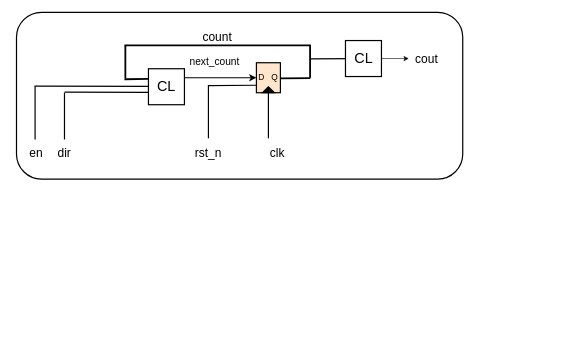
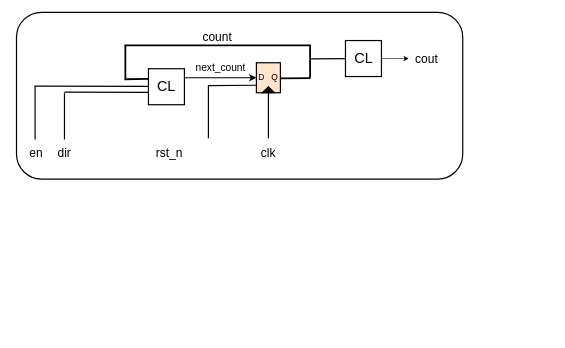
- <mxCell id="18" value="&lt;font style=&quot;font-size: 17px;&quot;&gt;next_count&lt;/font&gt;" style="text;html=1;strokeColor=none;fillColor=none;align=center;verticalAlign=middle;whiteSpace=wrap;rounded=0;shadow=0;strokeWidth=2;fontSize=17;" parent="1" vertex="1"><mxGeometry x="319.5" y="93.5" width="75" height="20" as="geometry" /></mxCell>
+ <mxCell id="18" value="&lt;font style=&quot;font-size: 17px;&quot;&gt;next_count&lt;/font&gt;" style="text;html=1;strokeColor=none;fillColor=none;align=center;verticalAlign=middle;whiteSpace=wrap;rounded=0;shadow=0;strokeWidth=2;fontSize=17;" parent="1" vertex="1"><mxGeometry x="329.5" y="103.5" width="75" height="20" as="geometry" /></mxCell>
- <mxCell id="19" value="&lt;font style=&quot;font-size: 20px;&quot;&gt;rst_n&lt;br style=&quot;font-size: 20px;&quot;&gt;&lt;/font&gt;" style="text;html=1;strokeColor=none;fillColor=none;align=center;verticalAlign=middle;whiteSpace=wrap;rounded=0;shadow=0;strokeWidth=2;fontSize=20;" parent="1" vertex="1"><mxGeometry x="332" y="244" width="30" height="20" as="geometry" /></mxCell>
+ <mxCell id="19" value="&lt;font style=&quot;font-size: 20px;&quot;&gt;rst_n&lt;br style=&quot;font-size: 20px;&quot;&gt;&lt;/font&gt;" style="text;html=1;strokeColor=none;fillColor=none;align=center;verticalAlign=middle;whiteSpace=wrap;rounded=0;shadow=0;strokeWidth=2;fontSize=20;" parent="1" vertex="1"><mxGeometry x="267" y="244" width="30" height="20" as="geometry" /></mxCell>
- <mxCell id="8" value="&lt;font style=&quot;font-size: 20px;&quot;&gt;clk&lt;/font&gt;" style="text;html=1;strokeColor=none;fillColor=none;align=center;verticalAlign=middle;whiteSpace=wrap;rounded=0;shadow=0;strokeWidth=2;fontSize=20;" parent="1" vertex="1"><mxGeometry x="447" y="244" width="30" height="20" as="geometry" /></mxCell>
+ <mxCell id="8" value="&lt;font style=&quot;font-size: 20px;&quot;&gt;clk&lt;/font&gt;" style="text;html=1;strokeColor=none;fillColor=none;align=center;verticalAlign=middle;whiteSpace=wrap;rounded=0;shadow=0;strokeWidth=2;fontSize=20;" parent="1" vertex="1"><mxGeometry x="432" y="244" width="30" height="20" as="geometry" /></mxCell>
